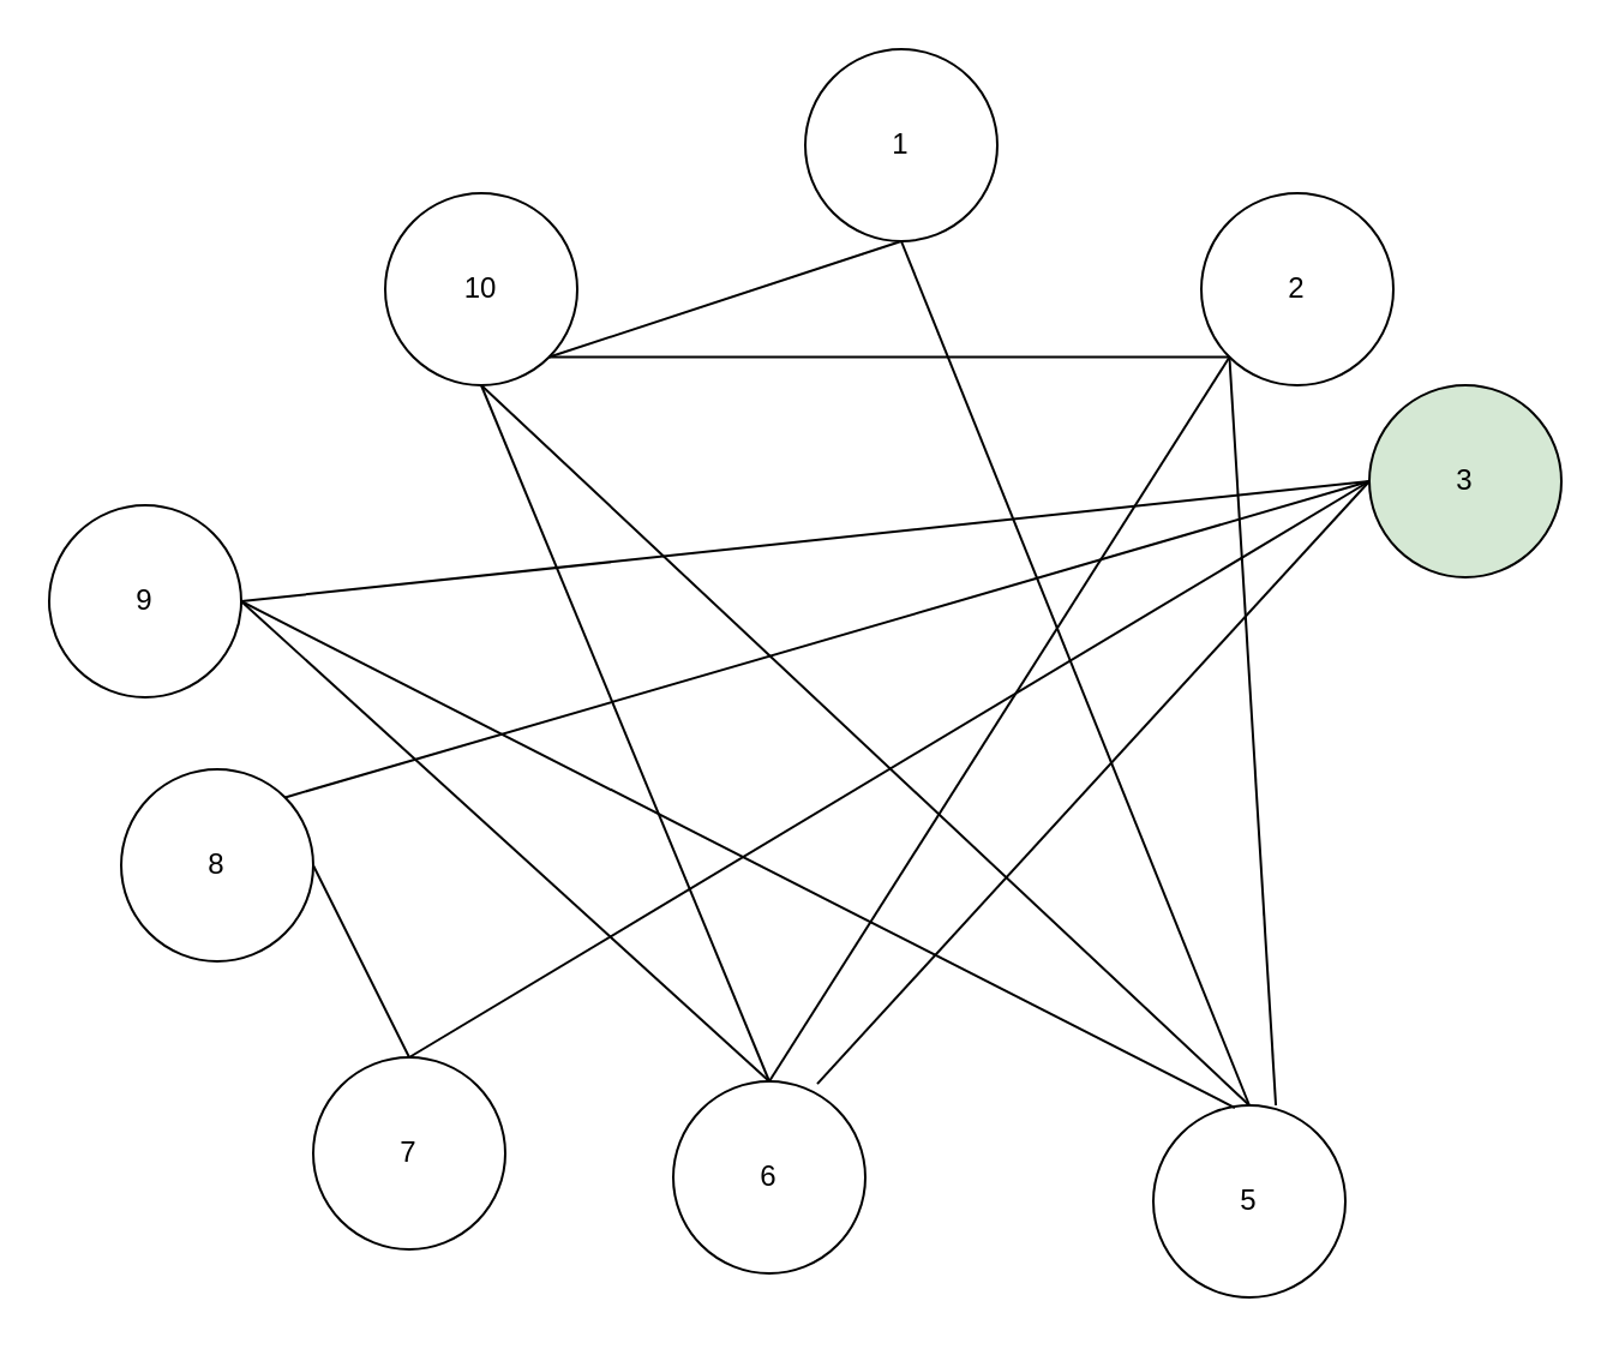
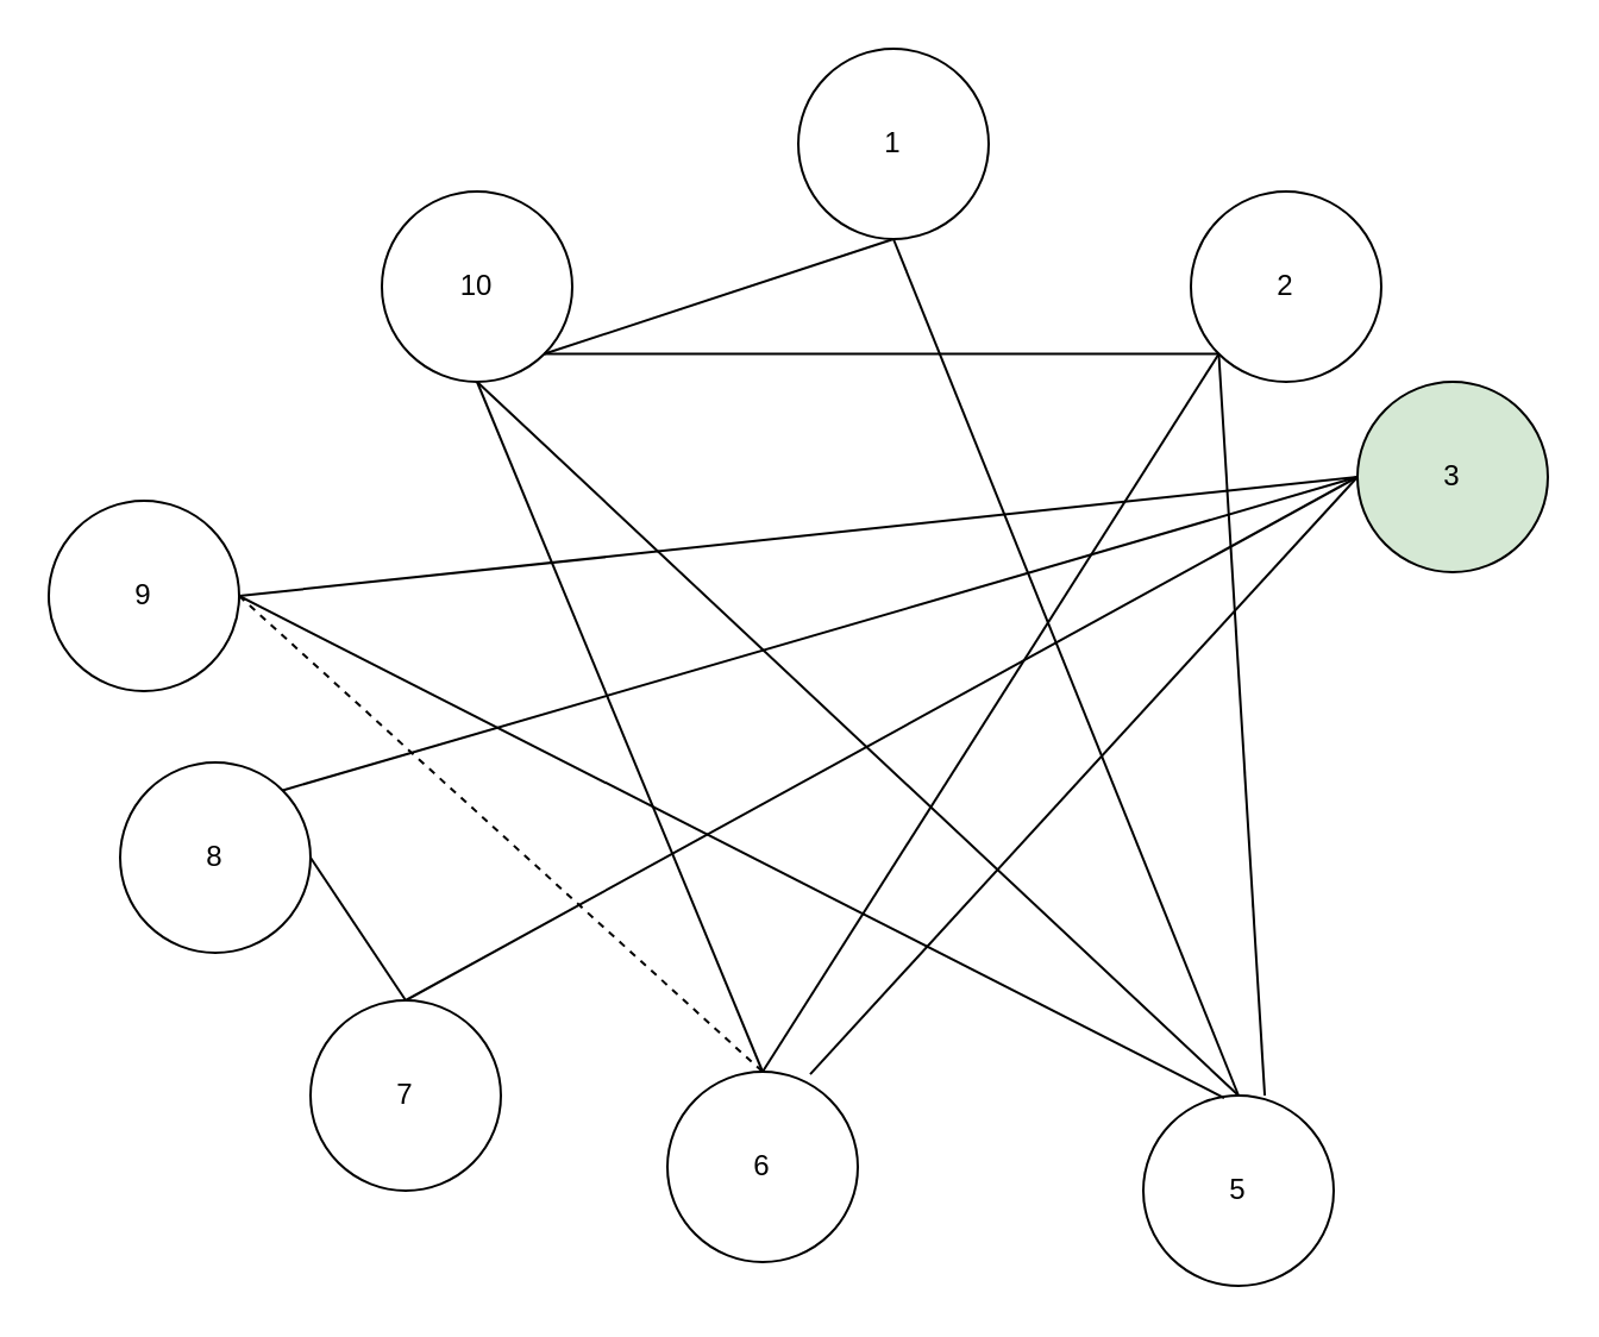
- <mxCell id="22" value="" style="endArrow=none;html=1;rounded=0;entryX=0.5;entryY=0;entryDx=0;entryDy=0;exitX=1;exitY=0.5;exitDx=0;exitDy=0;strokeColor=light-dark(#000000,#00FF00);" edge="1" parent="1" source="5" target="8"><mxGeometry width="50" height="50" relative="1" as="geometry"><mxPoint x="120" y="270" as="sourcePoint" /><mxPoint x="514" y="411" as="targetPoint" /></mxGeometry></mxCell>
+ <mxCell id="22" value="" style="endArrow=none;html=1;rounded=0;entryX=0.5;entryY=0;entryDx=0;entryDy=0;exitX=1;exitY=0.5;exitDx=0;exitDy=0;strokeColor=light-dark(#000000,#00FF00);dashed=1;" edge="1" parent="1" source="5" target="8"><mxGeometry width="50" height="50" relative="1" as="geometry"><mxPoint x="120" y="270" as="sourcePoint" /><mxPoint x="514" y="411" as="targetPoint" /></mxGeometry></mxCell>
- <mxCell id="7" value="7" style="ellipse;whiteSpace=wrap;html=1;aspect=fixed;strokeColor=light-dark(#000000,#FFFFFF);" vertex="1" parent="1"><mxGeometry x="130" y="440" width="80" height="80" as="geometry" /></mxCell>
+ <mxCell id="7" value="7" style="ellipse;whiteSpace=wrap;html=1;aspect=fixed;strokeColor=light-dark(#000000,#FFFFFF);" vertex="1" parent="1"><mxGeometry x="130" y="420" width="80" height="80" as="geometry" /></mxCell>
